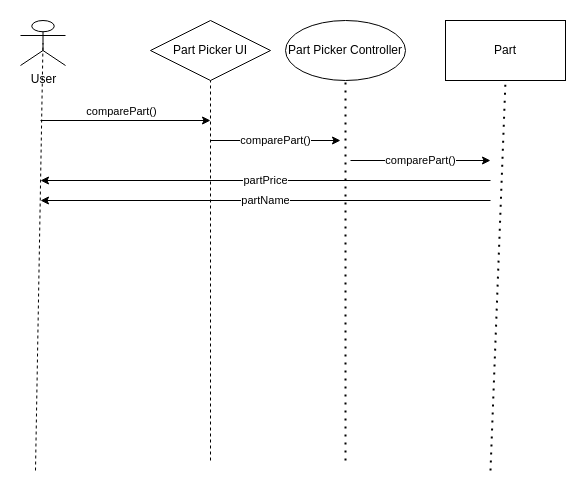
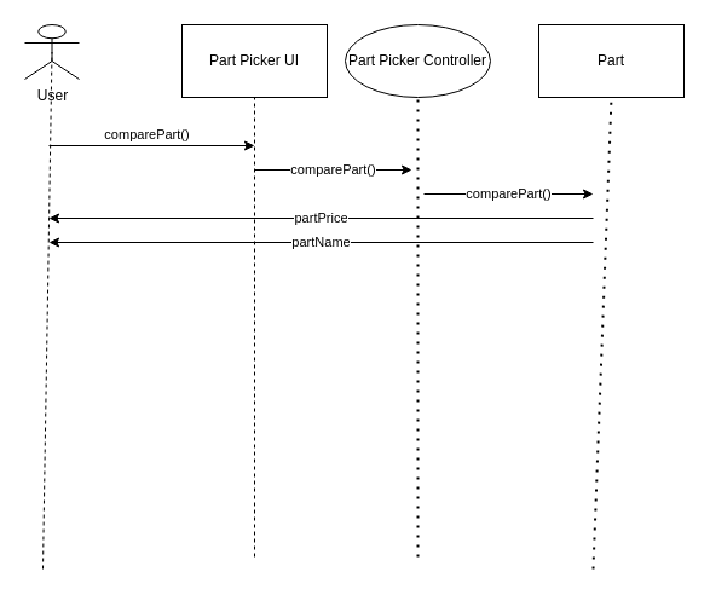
- <mxCell id="2" value="Part Picker UI" style="rhombus;whiteSpace=wrap;html=1;" parent="1" vertex="1"><mxGeometry x="150" y="20" width="120" height="60" as="geometry" /></mxCell>
+ <mxCell id="2" value="Part Picker UI" style="rounded=0;whiteSpace=wrap;html=1;" parent="1" vertex="1"><mxGeometry x="150" y="20" width="120" height="60" as="geometry" /></mxCell>
